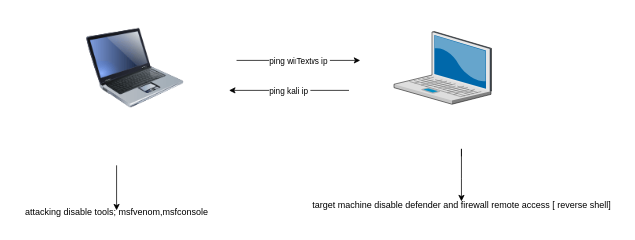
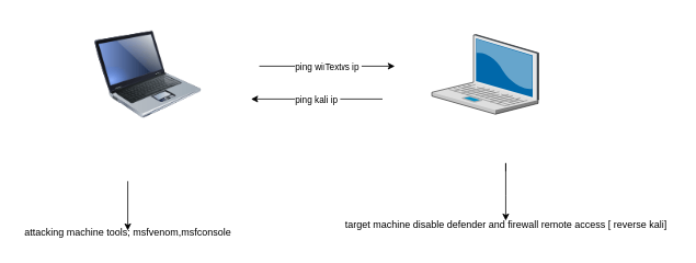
- <mxCell id="12" value="target machine disable defender and firewall remote access [ reverse shell]" style="text;html=1;align=center;verticalAlign=middle;resizable=0;points=[];autosize=1;strokeColor=none;fillColor=none;" vertex="1" parent="1"><mxGeometry x="405" y="258" width="420" height="30" as="geometry" /></mxCell>
+ <mxCell id="12" value="target machine disable defender and firewall remote access [ reverse kali]" style="text;html=1;align=center;verticalAlign=middle;resizable=0;points=[];autosize=1;strokeColor=none;fillColor=none;" vertex="1" parent="1"><mxGeometry x="405" y="258" width="420" height="30" as="geometry" /></mxCell>
- <mxCell id="11" value="attacking disable tools; msfvenom,msfconsole" style="text;html=1;align=center;verticalAlign=middle;resizable=0;points=[];autosize=1;strokeColor=none;fillColor=none;" vertex="1" parent="1"><mxGeometry x="20" y="268" width="270" height="30" as="geometry" /></mxCell>
+ <mxCell id="11" value="attacking machine tools; msfvenom,msfconsole" style="text;html=1;align=center;verticalAlign=middle;resizable=0;points=[];autosize=1;strokeColor=none;fillColor=none;" vertex="1" parent="1"><mxGeometry x="20" y="268" width="270" height="30" as="geometry" /></mxCell>
